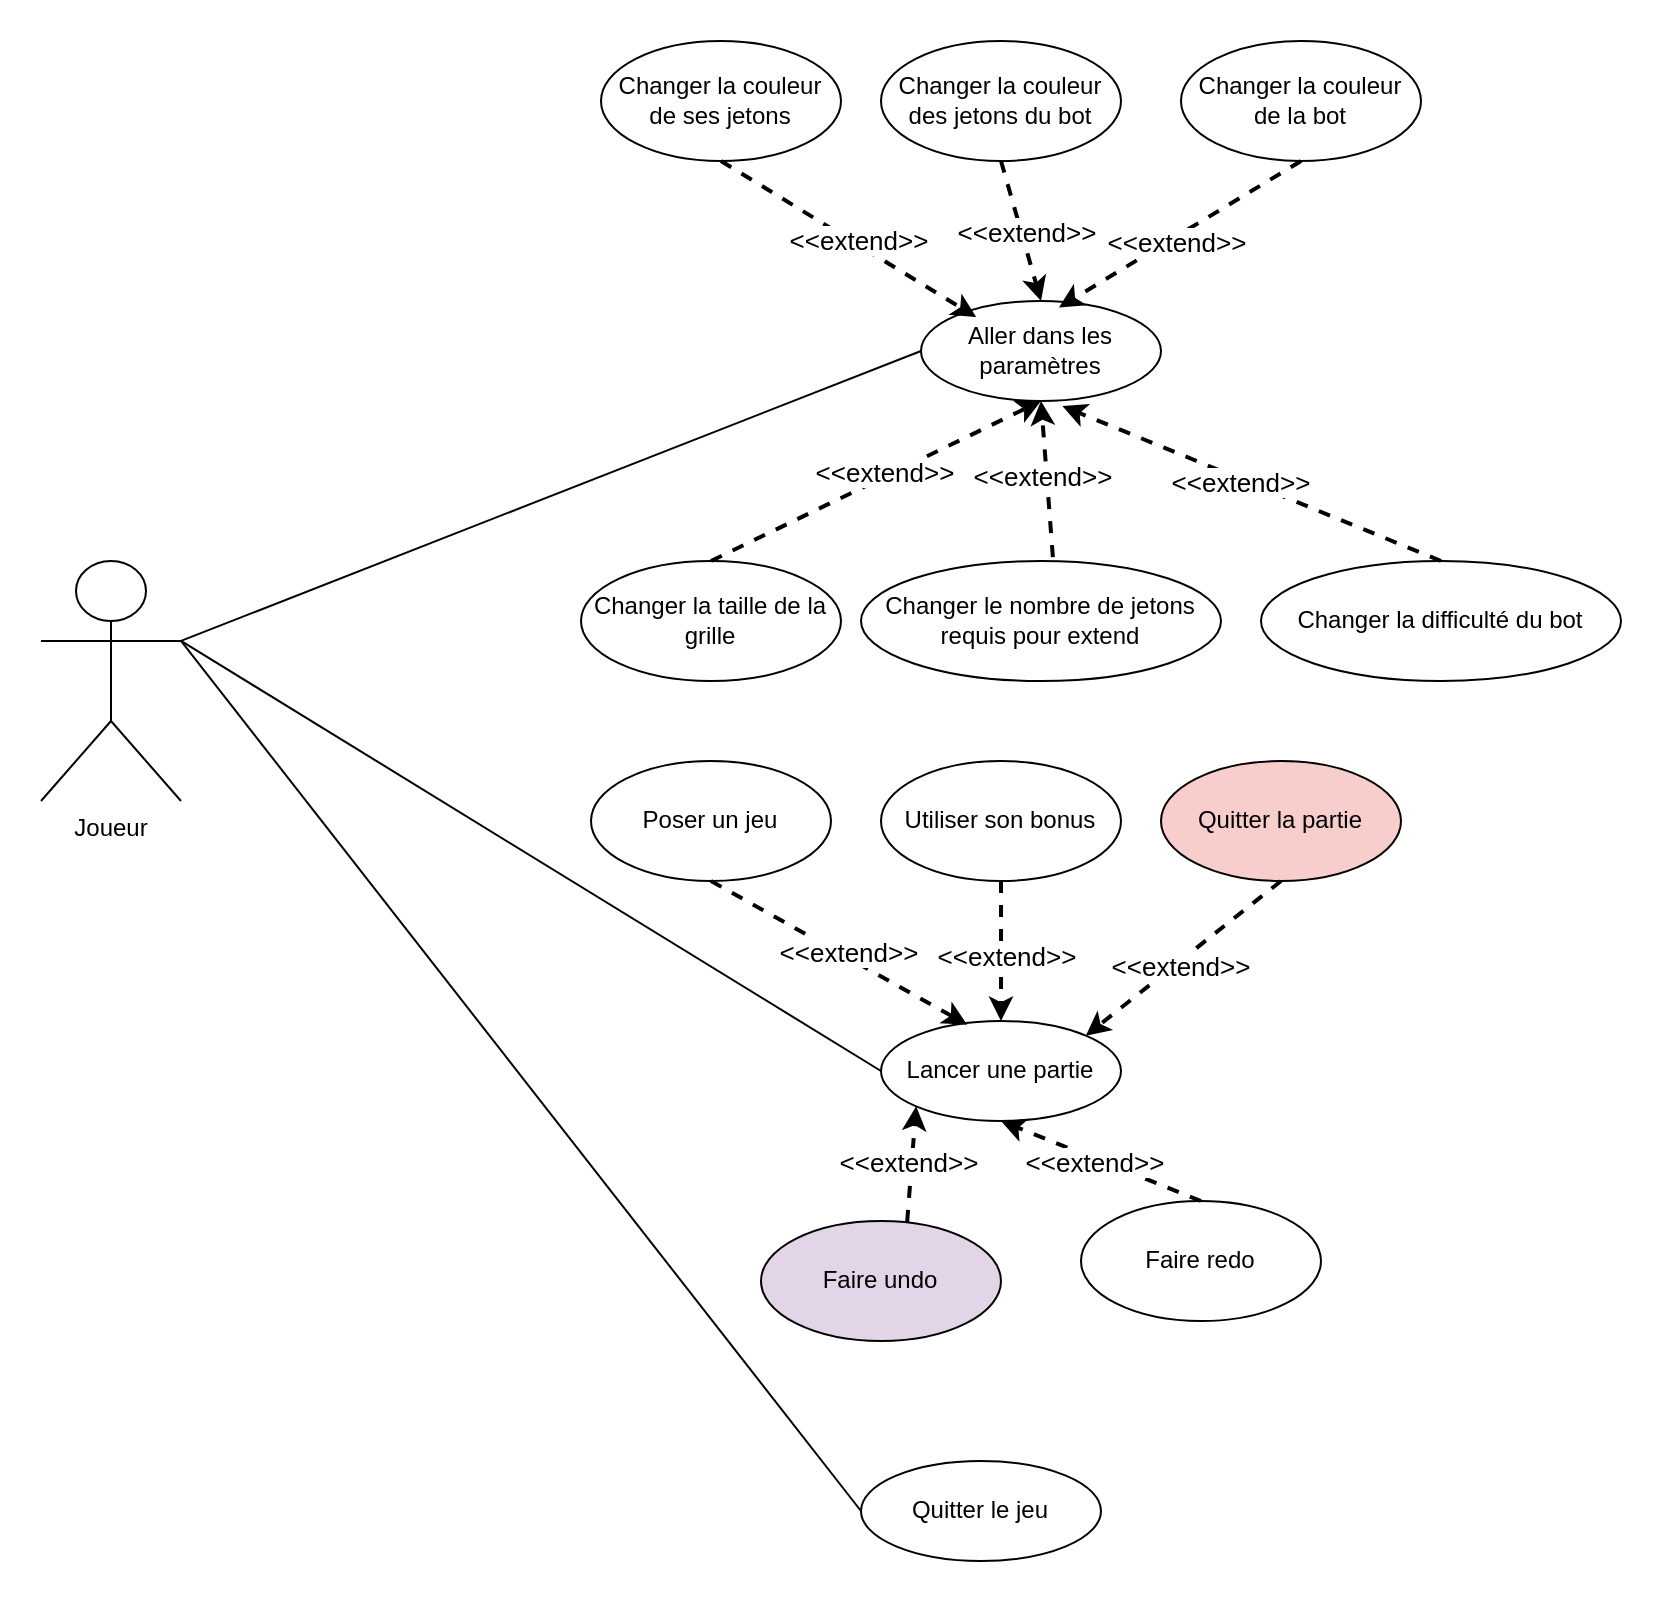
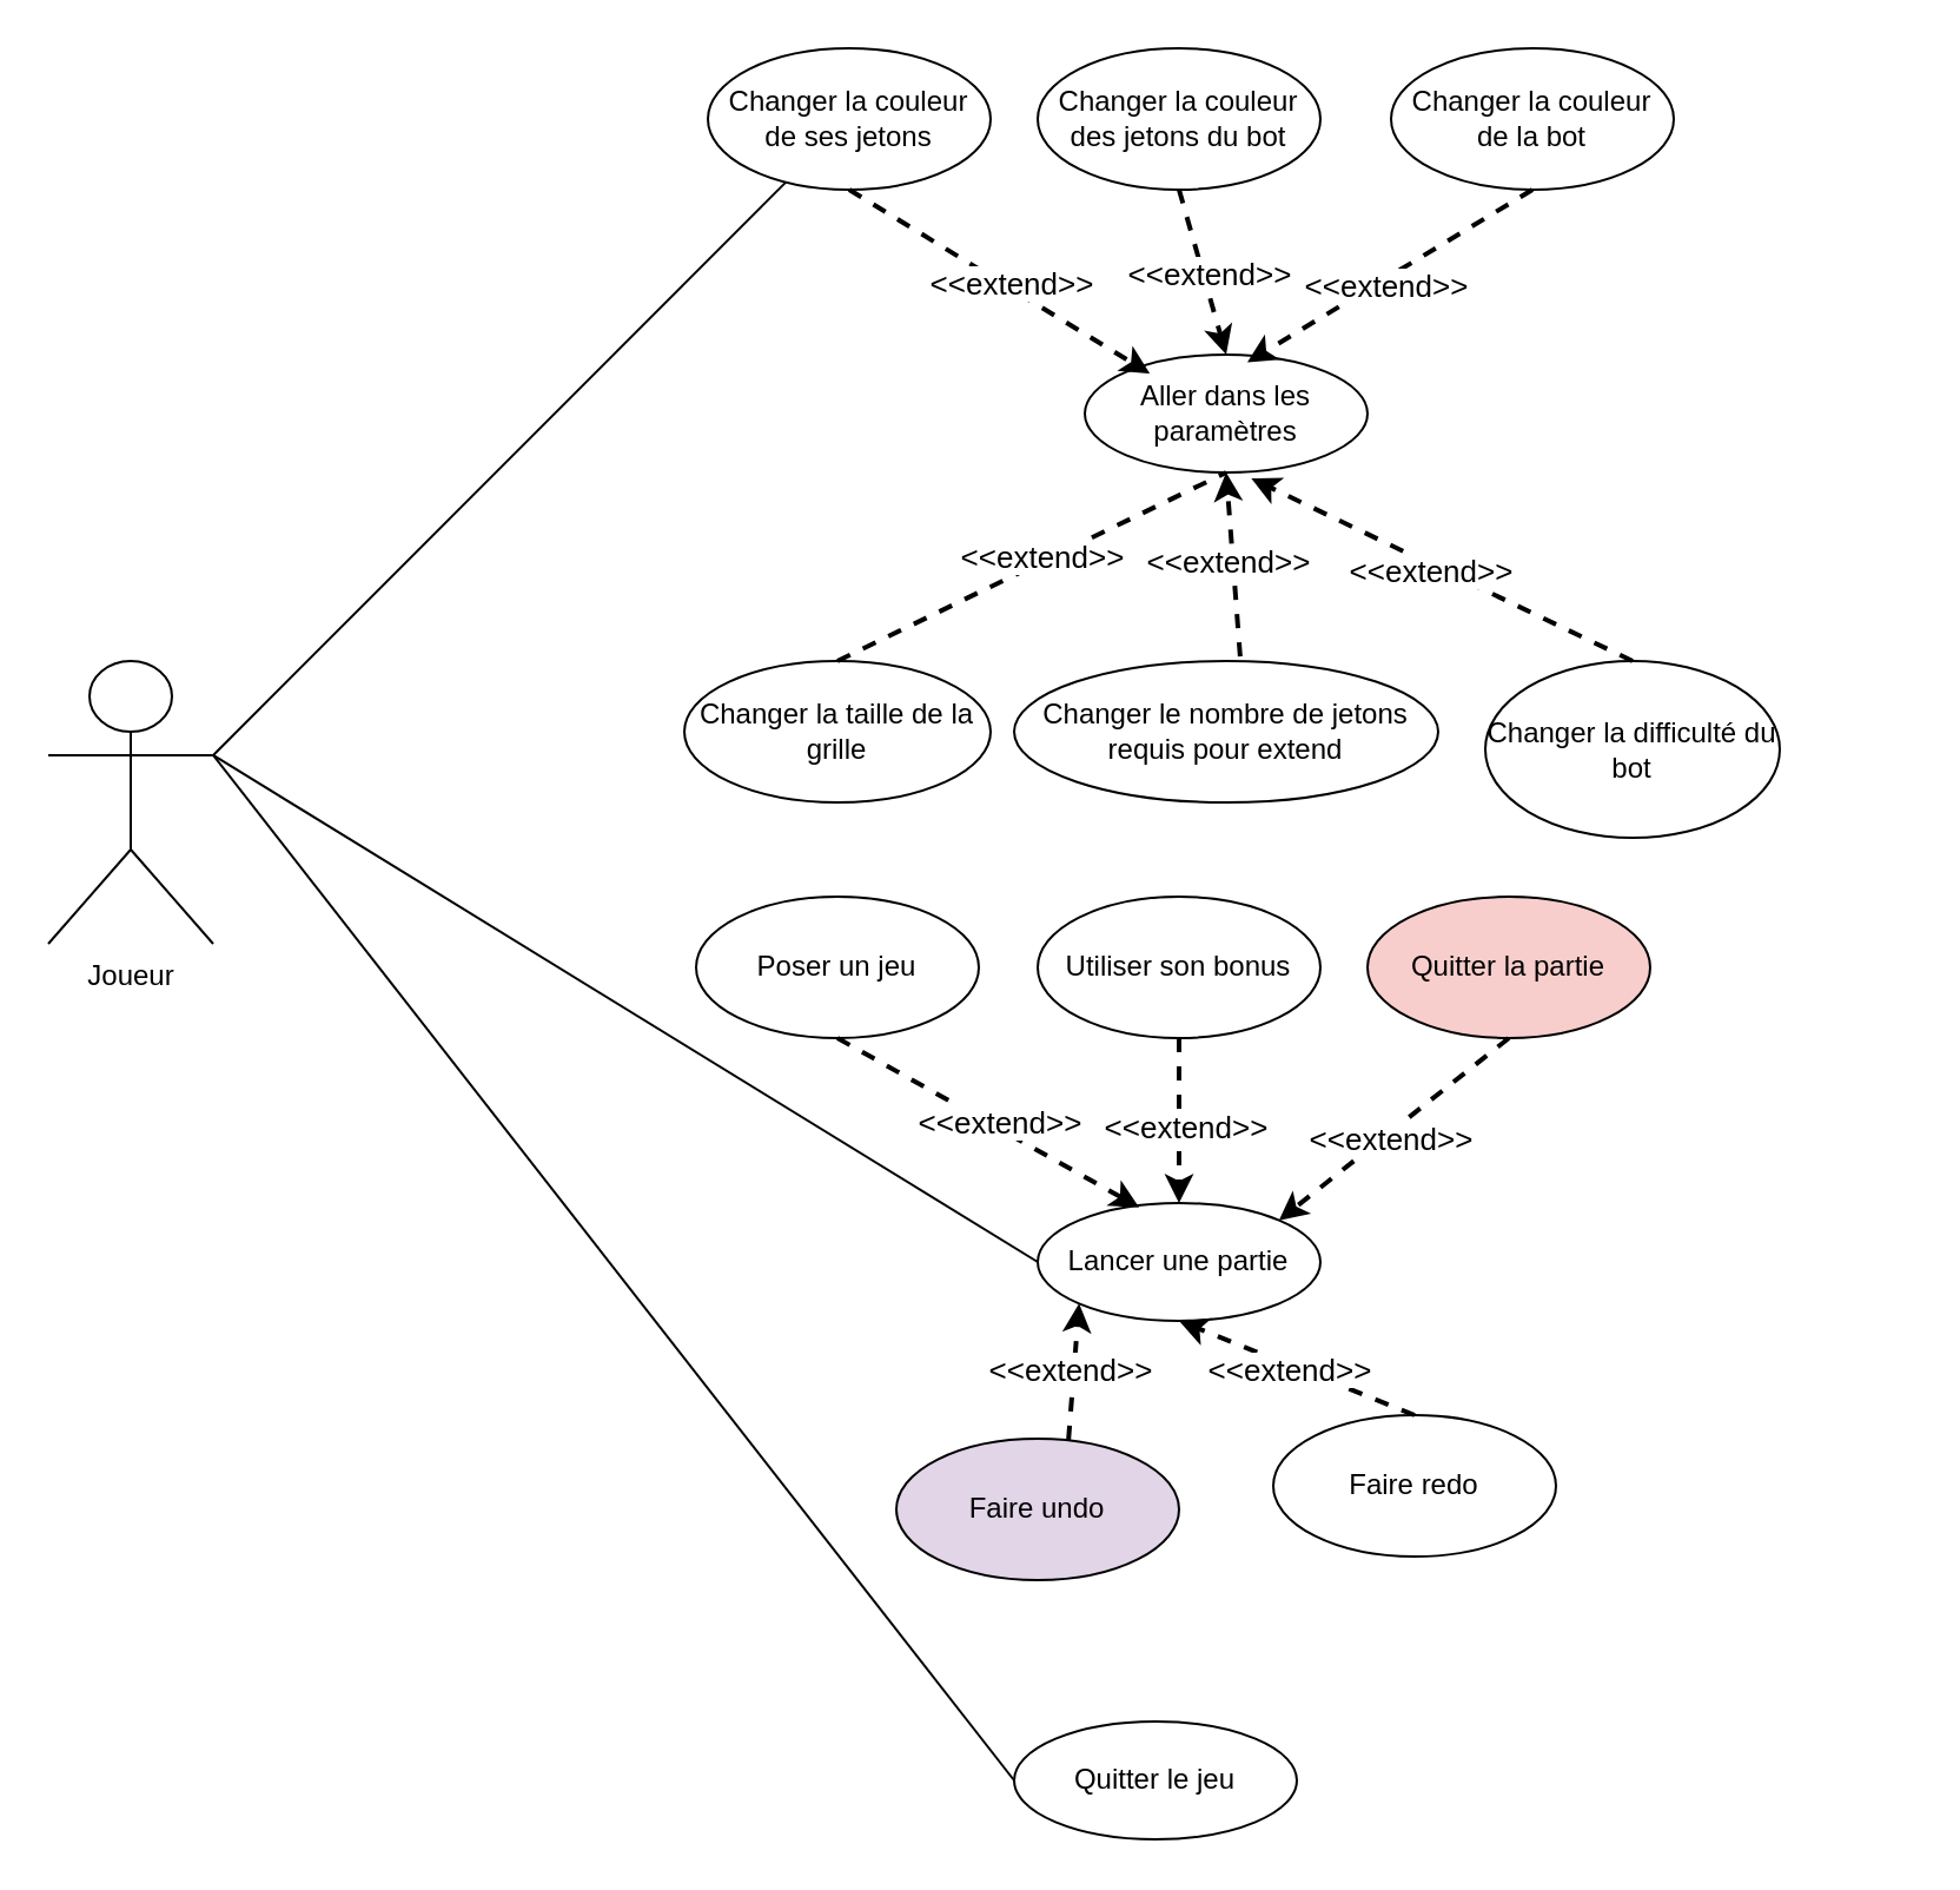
- <mxCell id="10" value="" style="endArrow=classic;html=1;rounded=0;exitX=0.5;exitY=0;exitDx=0;exitDy=0;entryX=0.5;entryY=1;entryDx=0;entryDy=0;dashed=1;strokeWidth=2;" edge="1" parent="1" source="7" target="5"><mxGeometry width="50" height="50" relative="1" as="geometry"><mxPoint x="470" y="250" as="sourcePoint" /><mxPoint x="780" y="460" as="targetPoint" /></mxGeometry></mxCell>
+ <mxCell id="10" value="" style="endArrow=none;html=1;rounded=0;exitX=0.5;exitY=0;exitDx=0;exitDy=0;entryX=0.5;entryY=1;entryDx=0;entryDy=0;dashed=1;strokeWidth=2;" edge="1" parent="1" source="7" target="5"><mxGeometry width="50" height="50" relative="1" as="geometry"><mxPoint x="470" y="250" as="sourcePoint" /><mxPoint x="780" y="460" as="targetPoint" /></mxGeometry></mxCell>
- <mxCell id="25" value="" style="endArrow=none;html=1;rounded=0;exitX=1;exitY=0.333;exitDx=0;exitDy=0;exitPerimeter=0;entryX=0;entryY=0.5;entryDx=0;entryDy=0;" edge="1" parent="1" source="4" target="5"><mxGeometry width="50" height="50" relative="1" as="geometry"><mxPoint x="660" y="400" as="sourcePoint" /><mxPoint x="710" y="350" as="targetPoint" /></mxGeometry></mxCell>
+ <mxCell id="25" value="" style="endArrow=none;html=1;rounded=0;exitX=1;exitY=0.333;exitDx=0;exitDy=0;exitPerimeter=0;" edge="1" parent="1" source="4" target="16"><mxGeometry width="50" height="50" relative="1" as="geometry"><mxPoint x="660" y="400" as="sourcePoint" /><mxPoint x="710" y="350" as="targetPoint" /></mxGeometry></mxCell>
- <mxCell id="9" value="Changer la difficulté du bot" style="ellipse;whiteSpace=wrap;html=1;" vertex="1" parent="1"><mxGeometry x="630" y="280" width="180" height="60" as="geometry" /></mxCell>
+ <mxCell id="9" value="Changer la difficulté du bot" style="ellipse;whiteSpace=wrap;html=1;" vertex="1" parent="1"><mxGeometry x="630" y="280" width="125" height="75" as="geometry" /></mxCell>
